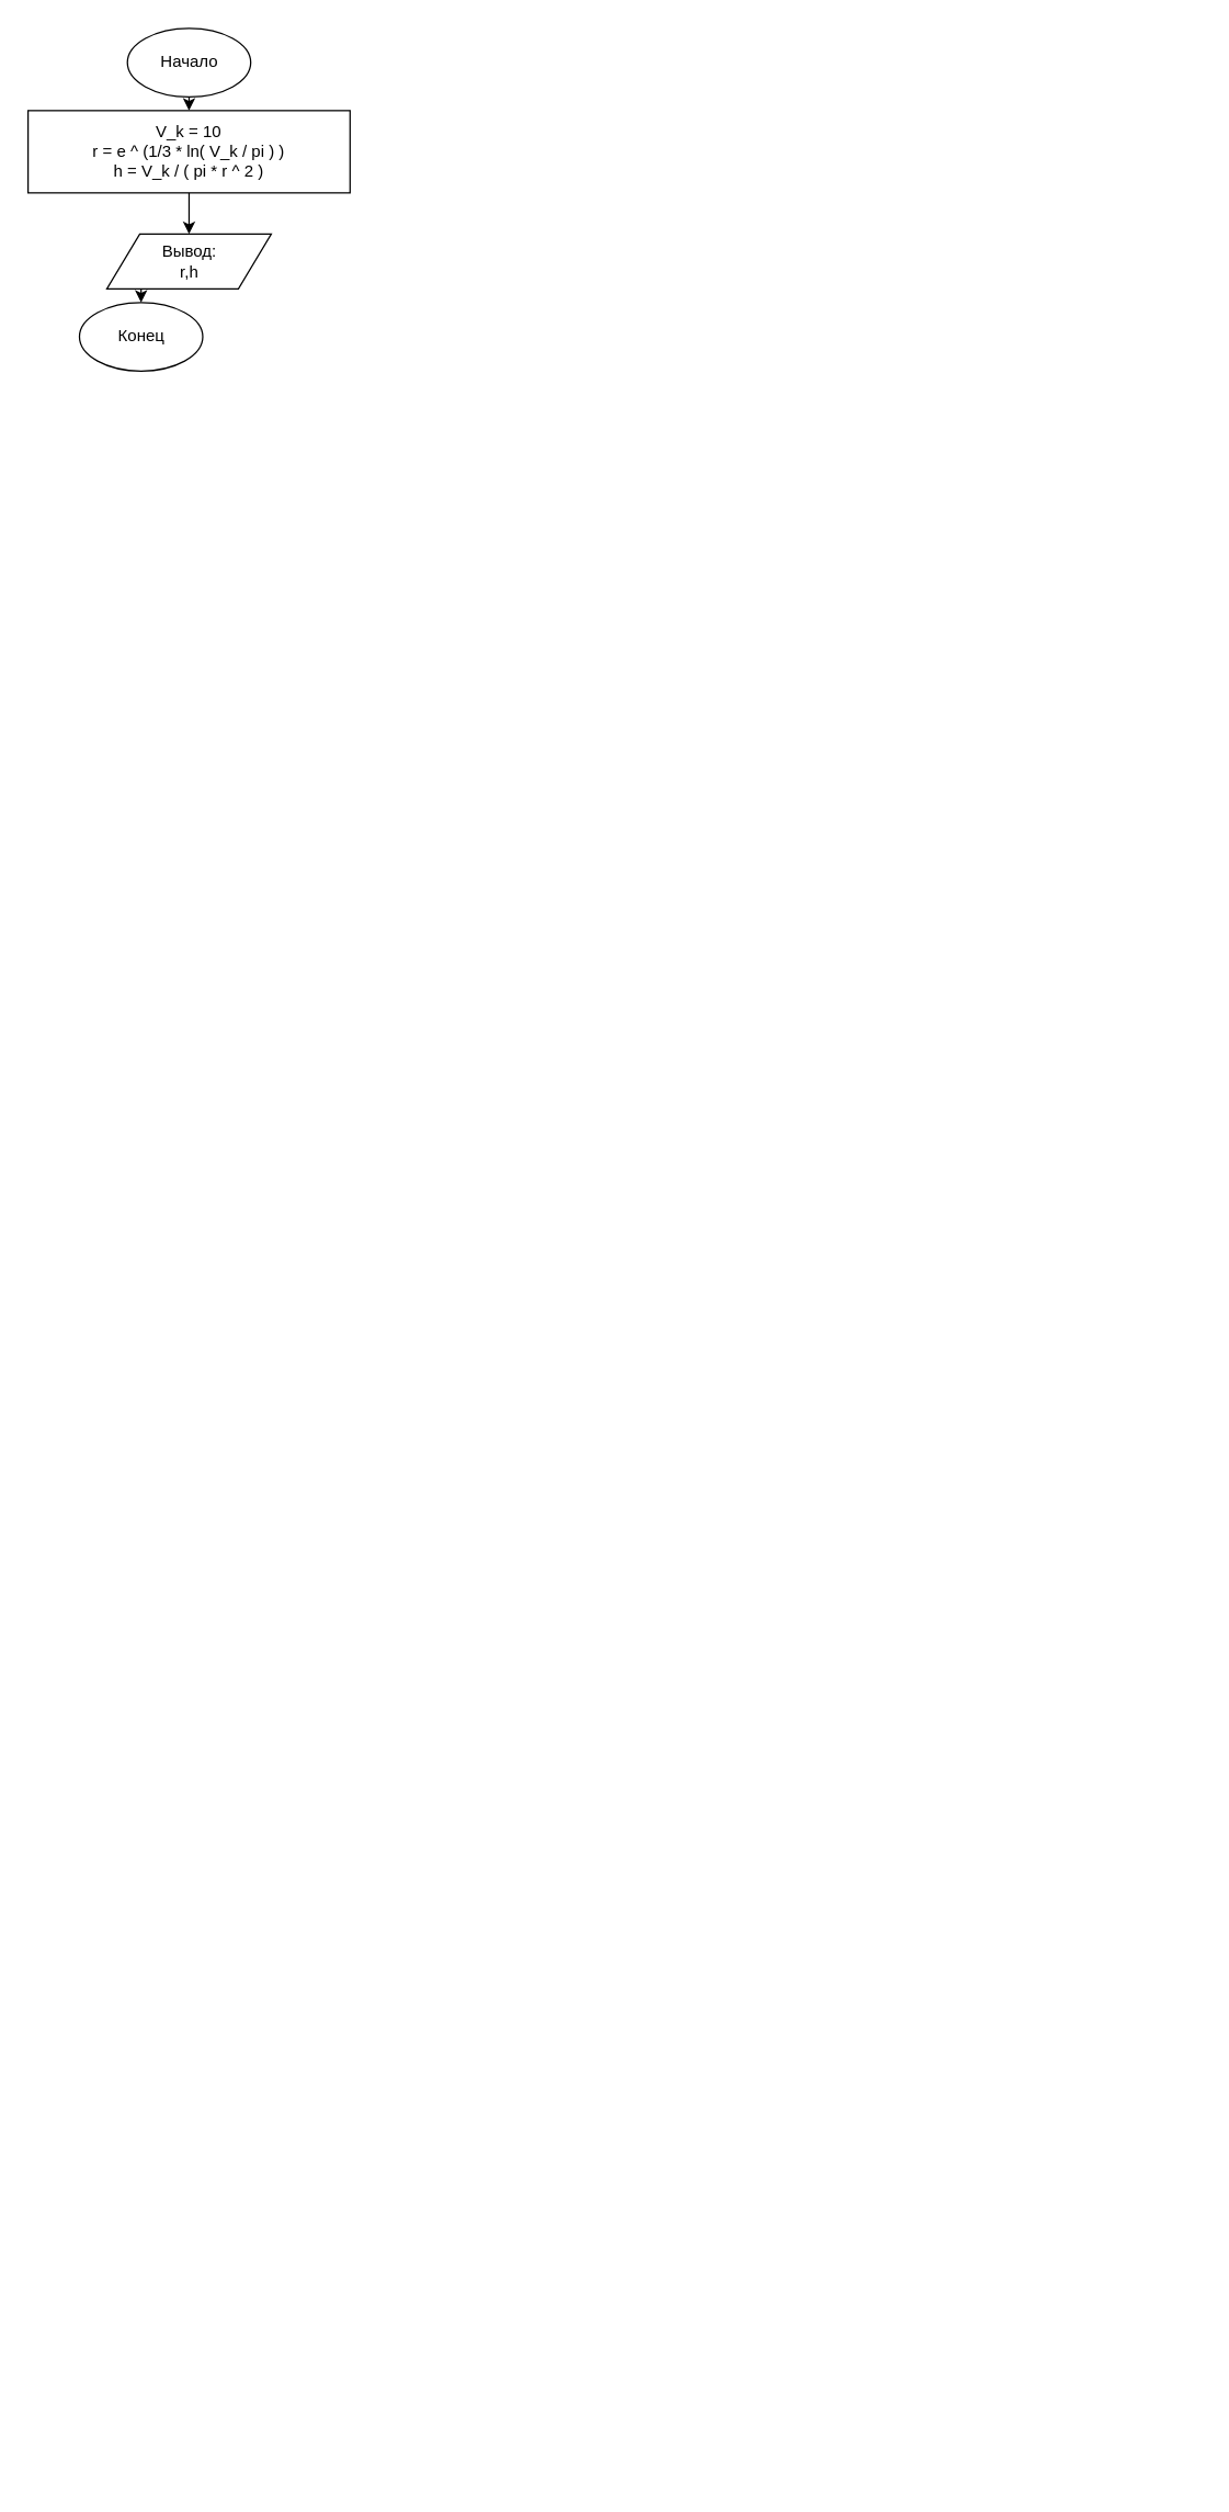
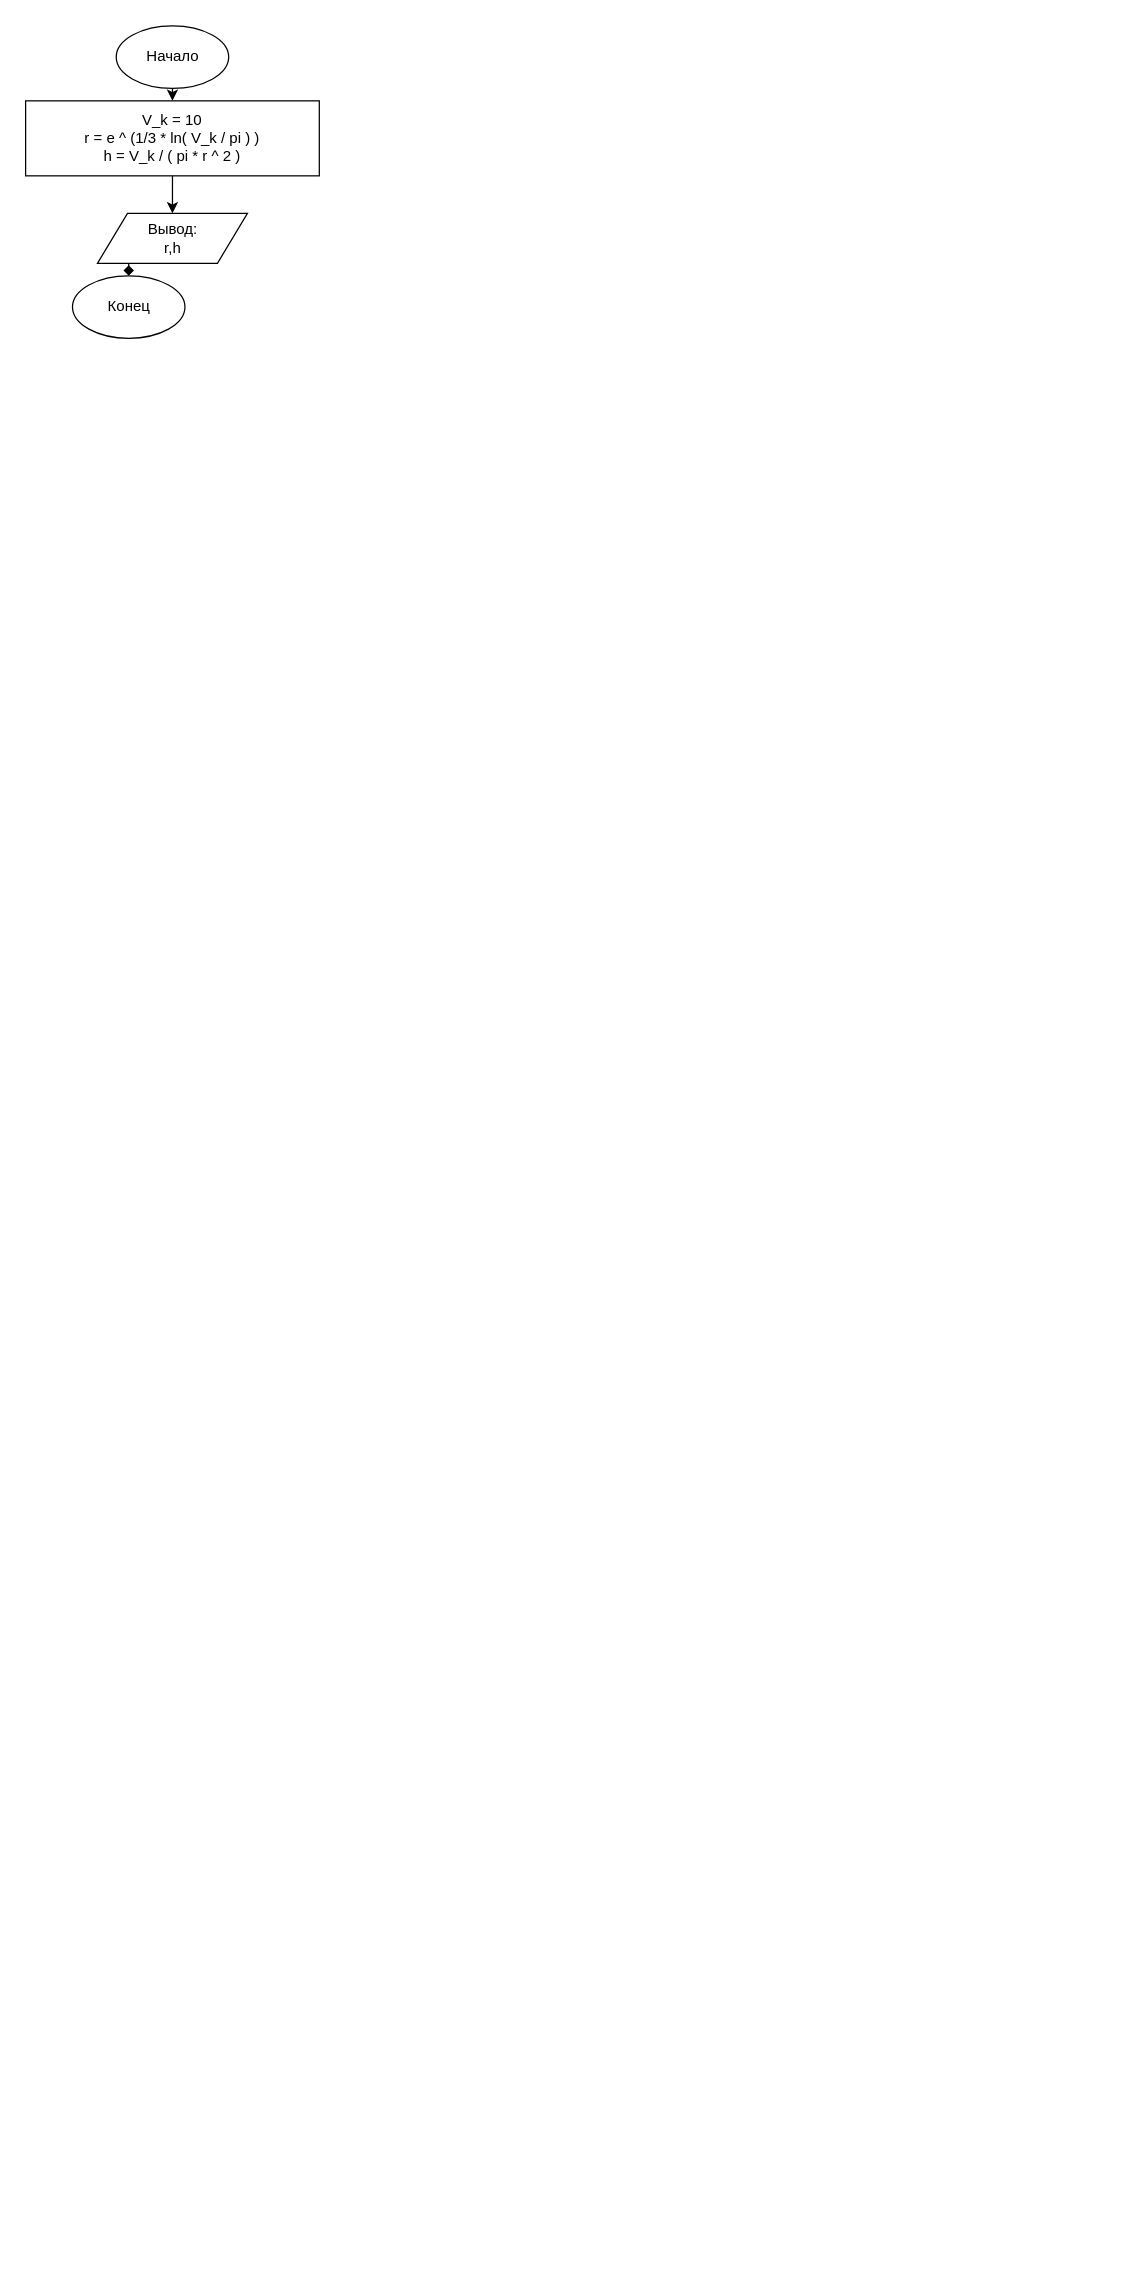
- <mxCell id="11" style="edgeStyle=orthogonalEdgeStyle;rounded=0;orthogonalLoop=1;jettySize=auto;html=1;exitX=0.5;exitY=1;exitDx=0;exitDy=0;entryX=0.5;entryY=0;entryDx=0;entryDy=0;" edge="1" parent="1" source="12" target="10"><mxGeometry relative="1" as="geometry" /></mxCell>
+ <mxCell id="11" style="edgeStyle=orthogonalEdgeStyle;rounded=0;orthogonalLoop=1;jettySize=auto;html=1;exitX=0.5;exitY=1;exitDx=0;exitDy=0;entryX=0.5;entryY=0;entryDx=0;entryDy=0;endArrow=diamond;" edge="1" parent="1" source="12" target="10"><mxGeometry relative="1" as="geometry" /></mxCell>
